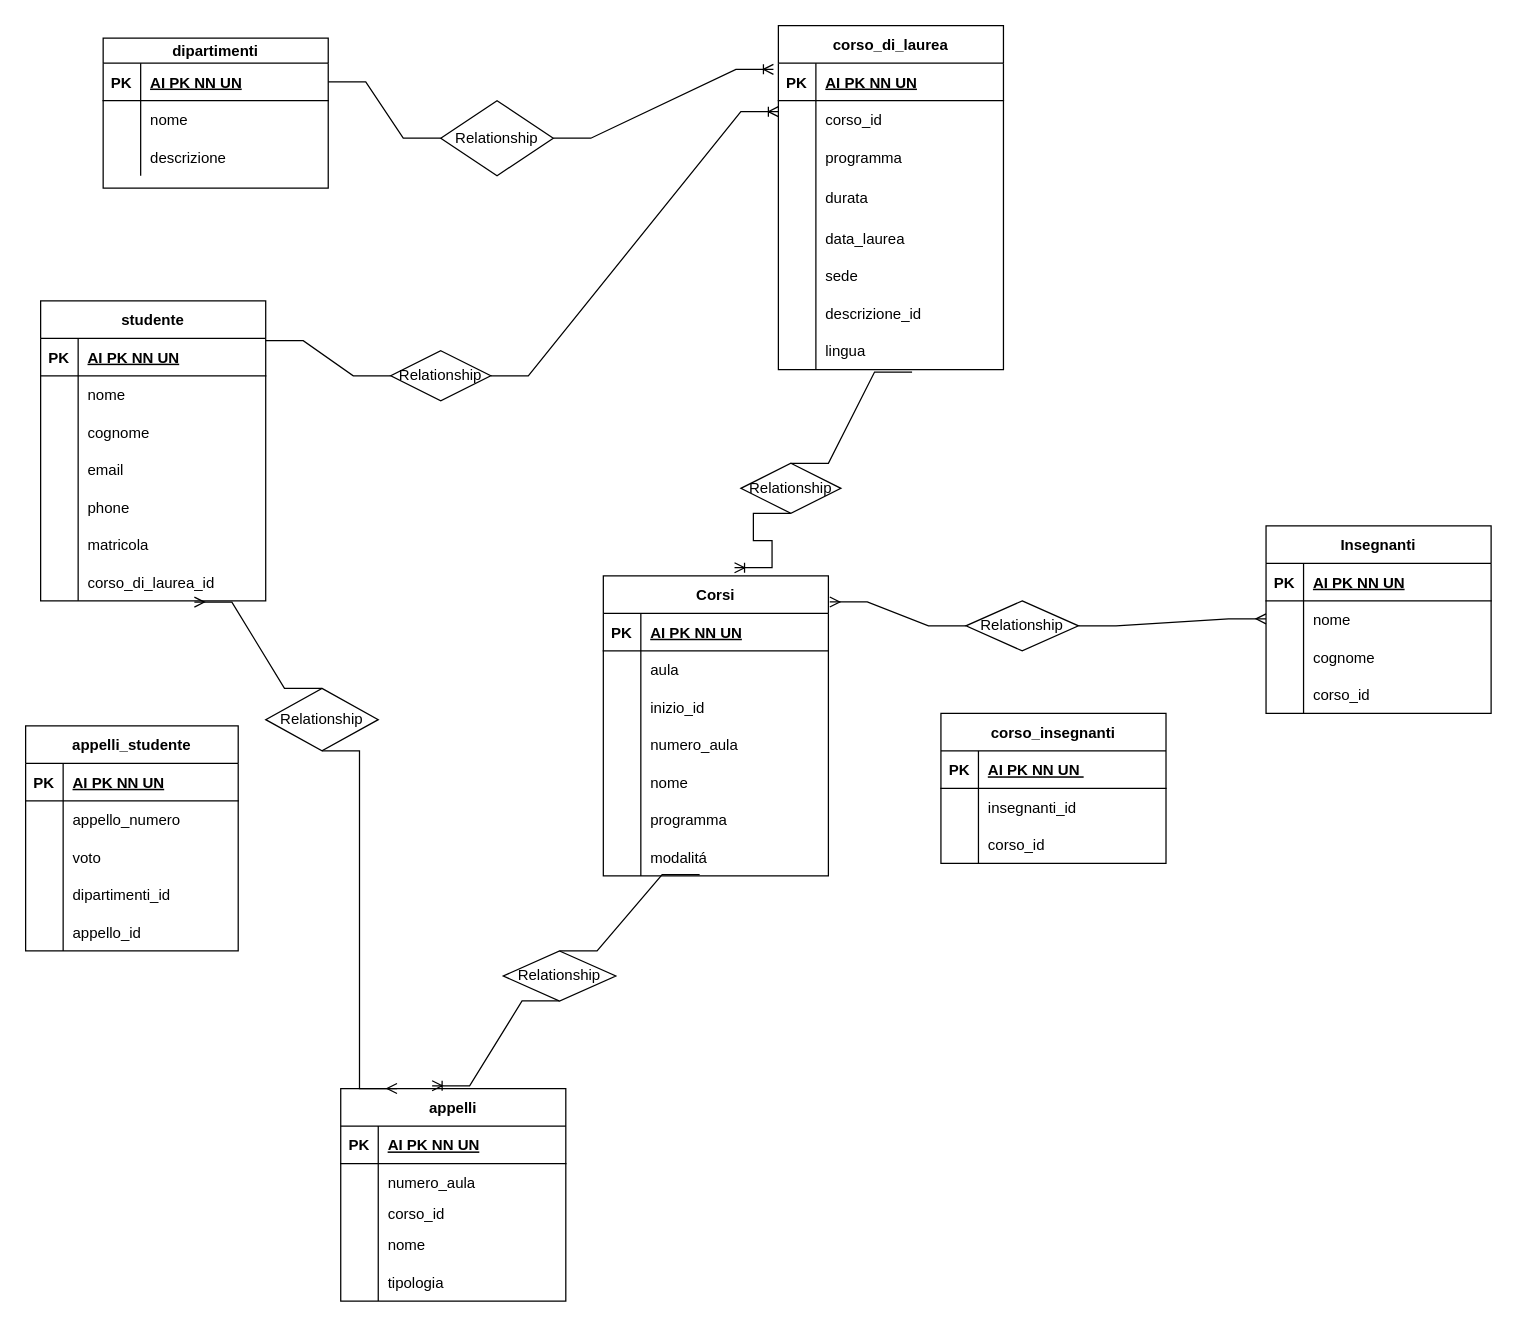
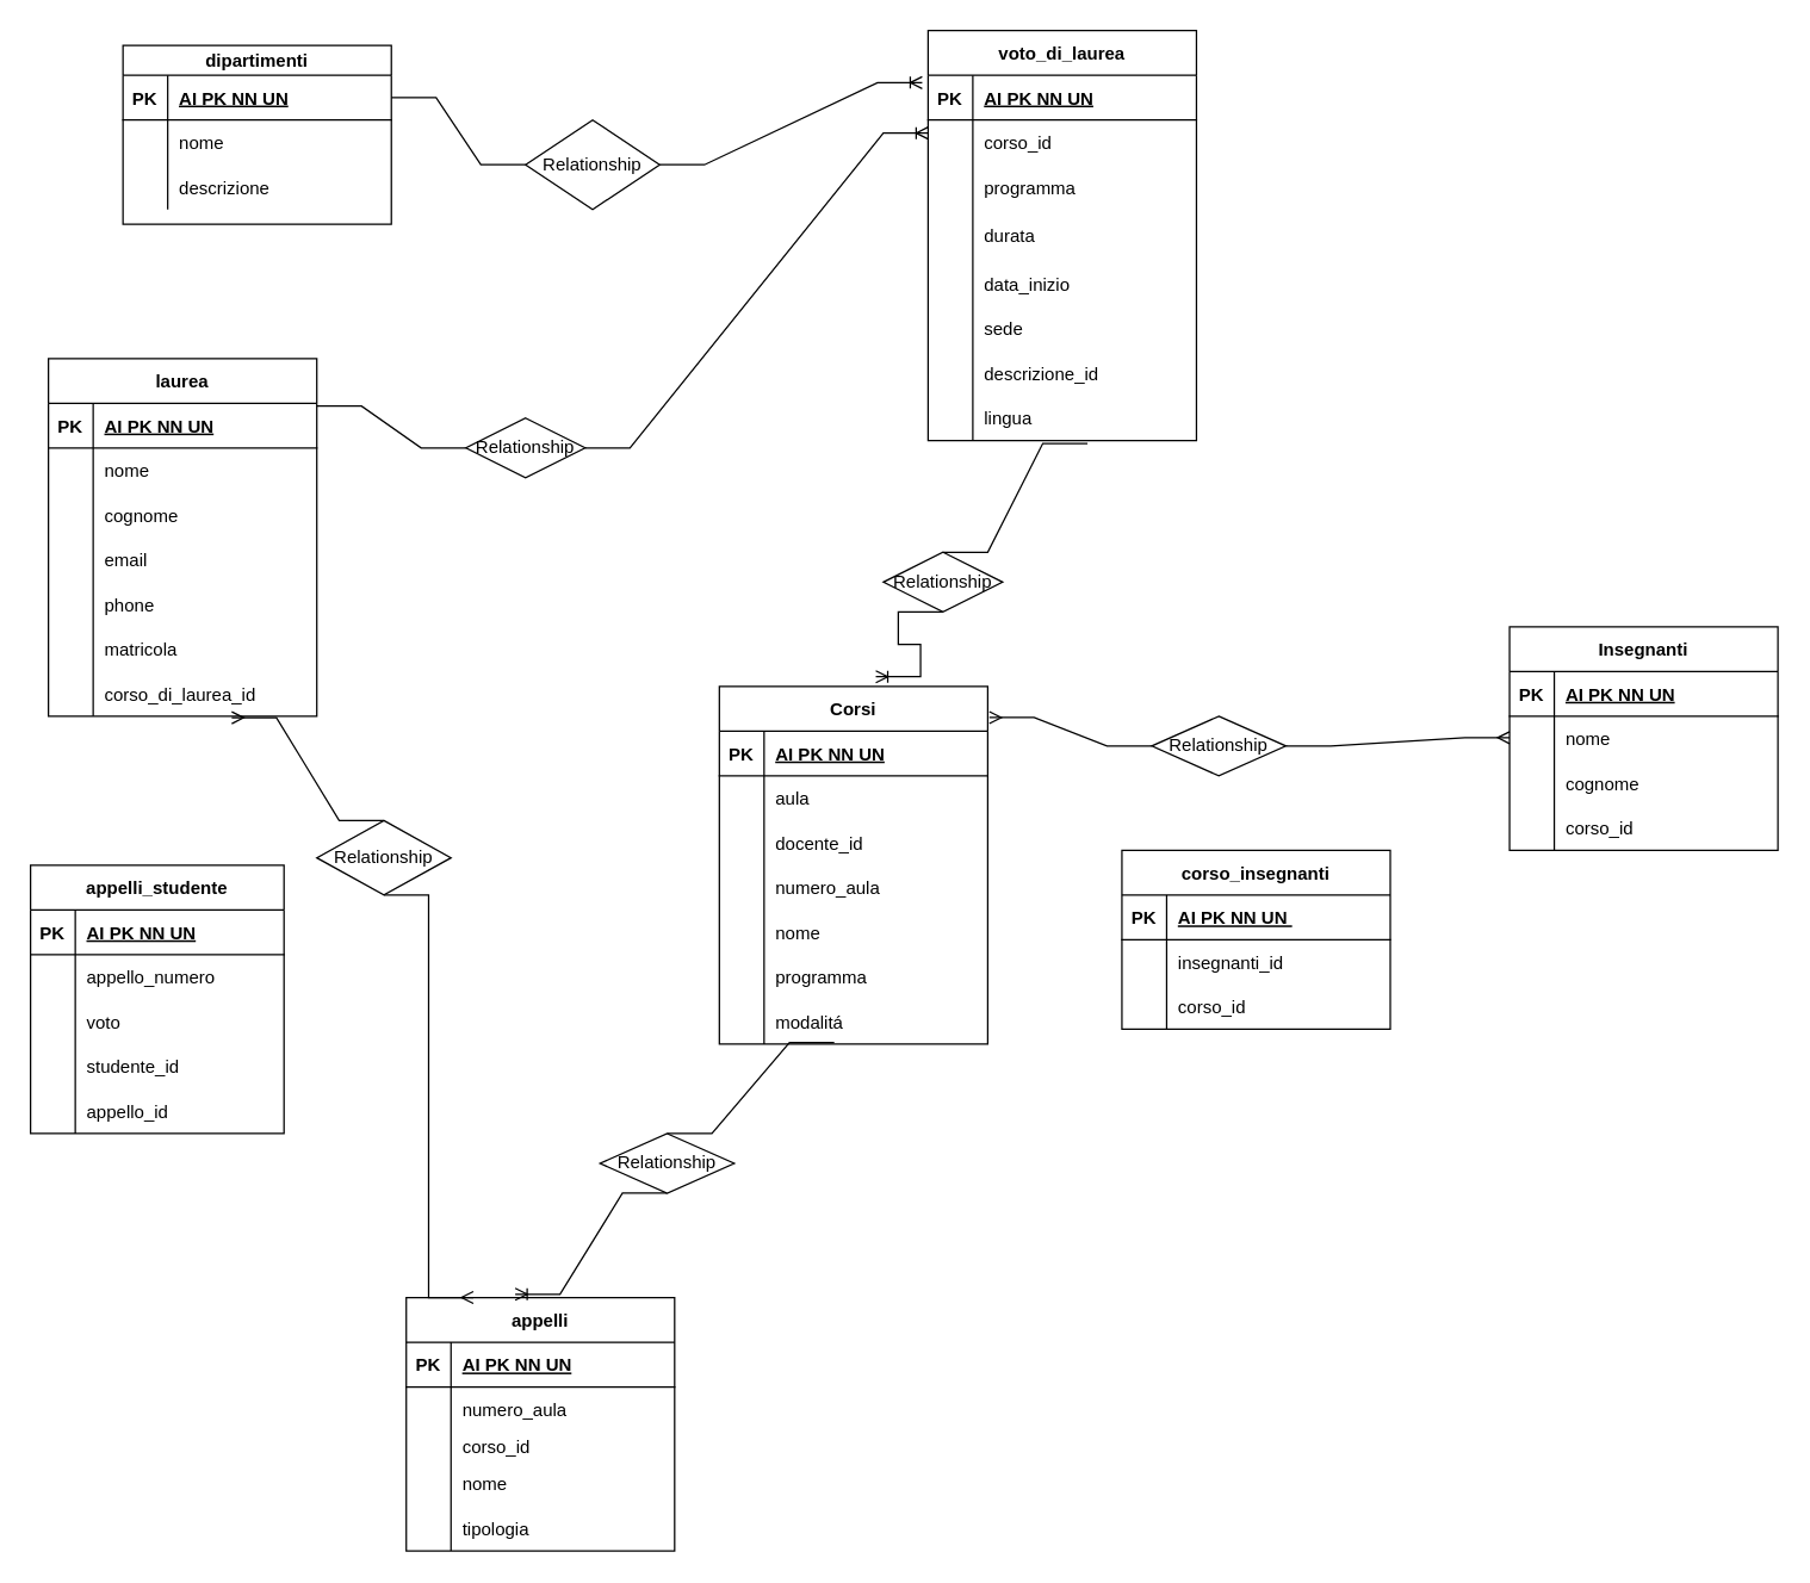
- <mxCell id="40" value="corso_di_laurea" style="shape=table;startSize=30;container=1;collapsible=1;childLayout=tableLayout;fixedRows=1;rowLines=0;fontStyle=1;align=center;resizeLast=1;" vertex="1" parent="1"><mxGeometry x="622" y="20" width="180" height="275" as="geometry" /></mxCell>
+ <mxCell id="40" value="voto_di_laurea" style="shape=table;startSize=30;container=1;collapsible=1;childLayout=tableLayout;fixedRows=1;rowLines=0;fontStyle=1;align=center;resizeLast=1;" vertex="1" parent="1"><mxGeometry x="622" y="20" width="180" height="275" as="geometry" /></mxCell>
- <mxCell id="55" value="data_laurea" style="shape=partialRectangle;connectable=0;fillColor=none;top=0;left=0;bottom=0;right=0;align=left;spacingLeft=6;overflow=hidden;" vertex="1" parent="53"><mxGeometry x="30" width="150" height="30" as="geometry"><mxRectangle width="150" height="30" as="alternateBounds" /></mxGeometry></mxCell>
+ <mxCell id="55" value="data_inizio" style="shape=partialRectangle;connectable=0;fillColor=none;top=0;left=0;bottom=0;right=0;align=left;spacingLeft=6;overflow=hidden;" vertex="1" parent="53"><mxGeometry x="30" width="150" height="30" as="geometry"><mxRectangle width="150" height="30" as="alternateBounds" /></mxGeometry></mxCell>
- <mxCell id="75" value="studente" style="shape=table;startSize=30;container=1;collapsible=1;childLayout=tableLayout;fixedRows=1;rowLines=0;fontStyle=1;align=center;resizeLast=1;" vertex="1" parent="1"><mxGeometry x="32" y="240" width="180" height="240" as="geometry" /></mxCell>
+ <mxCell id="75" value="laurea" style="shape=table;startSize=30;container=1;collapsible=1;childLayout=tableLayout;fixedRows=1;rowLines=0;fontStyle=1;align=center;resizeLast=1;" vertex="1" parent="1"><mxGeometry x="32" y="240" width="180" height="240" as="geometry" /></mxCell>
- <mxCell id="11" value="inizio_id" style="shape=partialRectangle;connectable=0;fillColor=none;top=0;left=0;bottom=0;right=0;align=left;spacingLeft=6;overflow=hidden;" vertex="1" parent="9"><mxGeometry x="30" width="150" height="30" as="geometry"><mxRectangle width="150" height="30" as="alternateBounds" /></mxGeometry></mxCell>
+ <mxCell id="11" value="docente_id" style="shape=partialRectangle;connectable=0;fillColor=none;top=0;left=0;bottom=0;right=0;align=left;spacingLeft=6;overflow=hidden;" vertex="1" parent="9"><mxGeometry x="30" width="150" height="30" as="geometry"><mxRectangle width="150" height="30" as="alternateBounds" /></mxGeometry></mxCell>
- <mxCell id="36" value="dipartimenti_id" style="shape=partialRectangle;connectable=0;fillColor=none;top=0;left=0;bottom=0;right=0;align=left;spacingLeft=6;overflow=hidden;" vertex="1" parent="34"><mxGeometry x="30" width="140" height="30" as="geometry"><mxRectangle width="140" height="30" as="alternateBounds" /></mxGeometry></mxCell>
+ <mxCell id="36" value="studente_id" style="shape=partialRectangle;connectable=0;fillColor=none;top=0;left=0;bottom=0;right=0;align=left;spacingLeft=6;overflow=hidden;" vertex="1" parent="34"><mxGeometry x="30" width="140" height="30" as="geometry"><mxRectangle width="140" height="30" as="alternateBounds" /></mxGeometry></mxCell>
